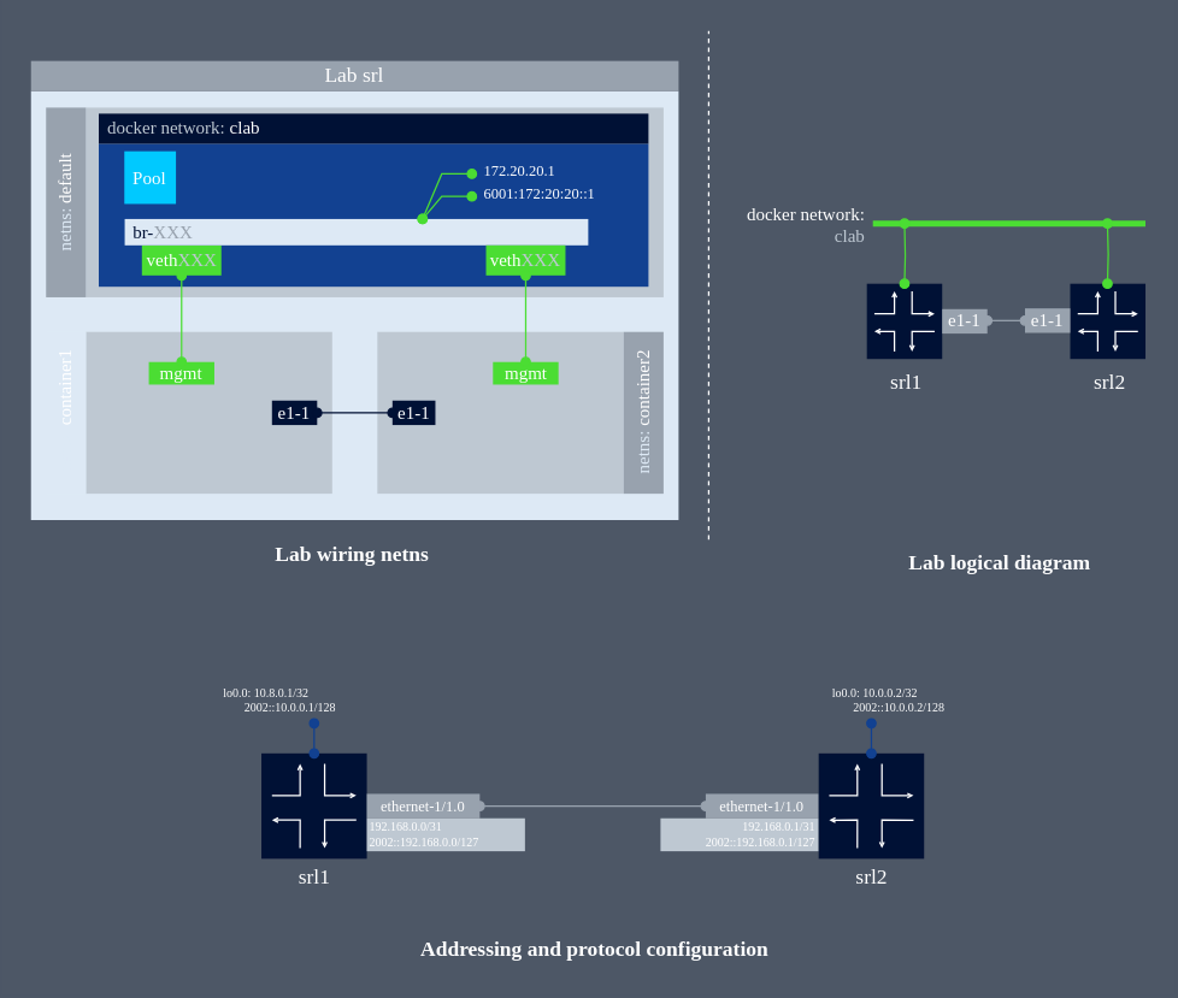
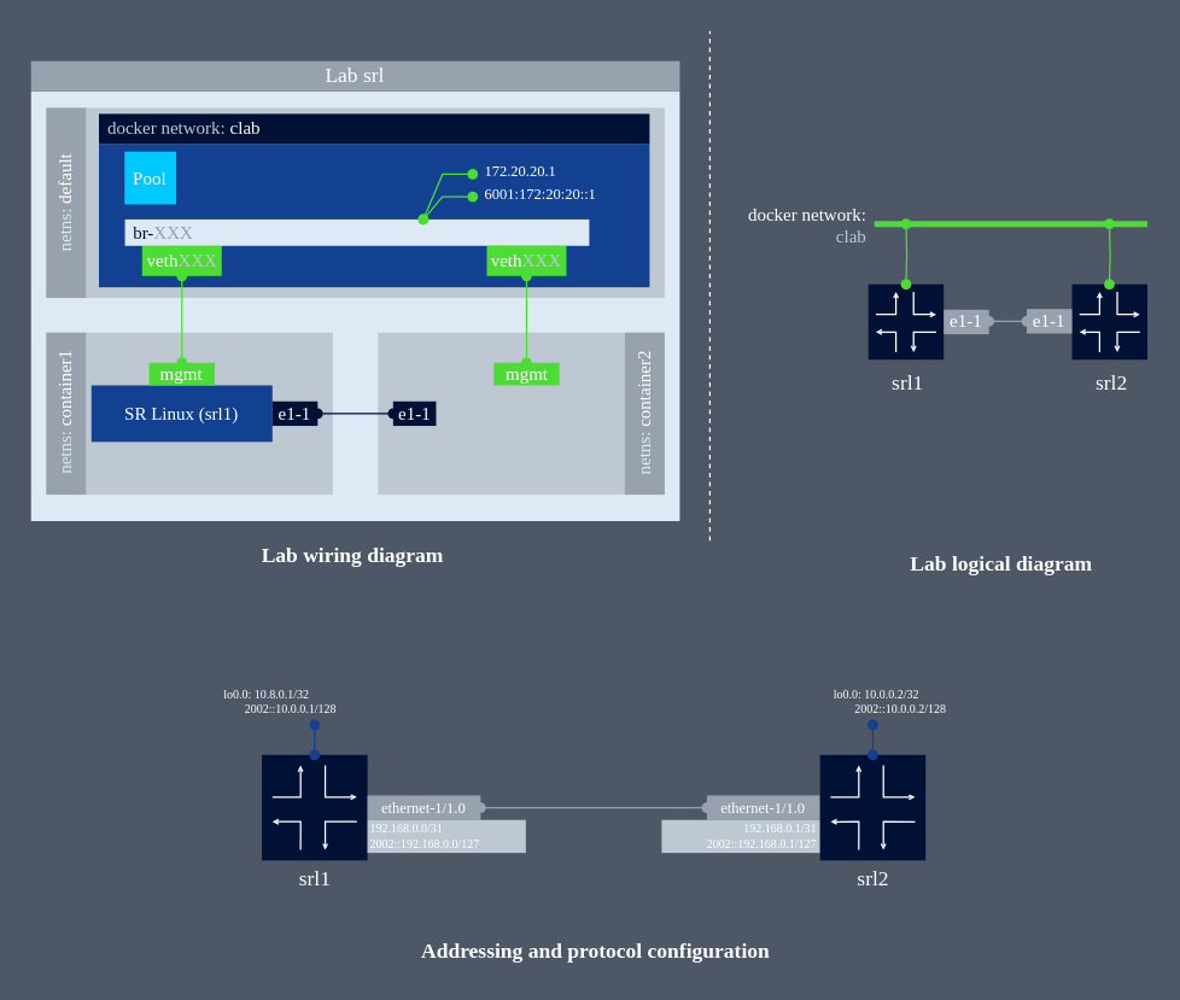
- <mxCell id="12" value="&lt;font color=&quot;#dde9f5&quot;&gt;netns:&lt;/font&gt;&amp;nbsp;container1" style="rounded=0;whiteSpace=wrap;html=1;fontSize=12;align=center;fontFamily=Manrope;fontSource=https%3A%2F%2Ffonts.googleapis.com%2Fcss%3Ffamily%3DManrope;fontColor=#FFFFFF;fillColor=#dde9f5;rotation=0;strokeColor=none;horizontal=0;verticalAlign=middle;" vertex="1" parent="1"><mxGeometry x="30" y="220" width="26.5" height="107.5" as="geometry" /></mxCell>
+ <mxCell id="12" value="&lt;font color=&quot;#dde9f5&quot;&gt;netns:&lt;/font&gt;&amp;nbsp;container1" style="rounded=0;whiteSpace=wrap;html=1;fontSize=12;align=center;fontFamily=Manrope;fontSource=https%3A%2F%2Ffonts.googleapis.com%2Fcss%3Ffamily%3DManrope;fontColor=#FFFFFF;fillColor=#98A2AE;rotation=0;strokeColor=none;horizontal=0;verticalAlign=middle;" vertex="1" parent="1"><mxGeometry x="30" y="220" width="26.5" height="107.5" as="geometry" /></mxCell>
+ <mxCell id="5" value="SR Linux (srl1)" style="rounded=0;whiteSpace=wrap;html=1;fontSize=12;align=center;strokeColor=none;fontFamily=Manrope;fontSource=https%3A%2F%2Ffonts.googleapis.com%2Fcss%3Ffamily%3DManrope;fontColor=#FFFFFF;fillColor=#124191;" vertex="1" parent="1"><mxGeometry x="60" y="255" width="120" height="37.5" as="geometry" /></mxCell>
- <mxCell id="14" value="&lt;font&gt;Lab wiring netns&lt;/font&gt;" style="text;html=1;align=center;verticalAlign=middle;resizable=0;points=[];autosize=1;fontSize=14;fontFamily=Manrope;fontStyle=1;fontColor=#FFFFFF;" vertex="1" parent="1"><mxGeometry x="168" y="358" width="130" height="21" as="geometry" /></mxCell>
+ <mxCell id="14" value="&lt;font&gt;Lab wiring diagram&lt;/font&gt;" style="text;html=1;align=center;verticalAlign=middle;resizable=0;points=[];autosize=1;fontSize=14;fontFamily=Manrope;fontStyle=1;fontColor=#FFFFFF;" vertex="1" parent="1"><mxGeometry x="168" y="358" width="130" height="21" as="geometry" /></mxCell>
